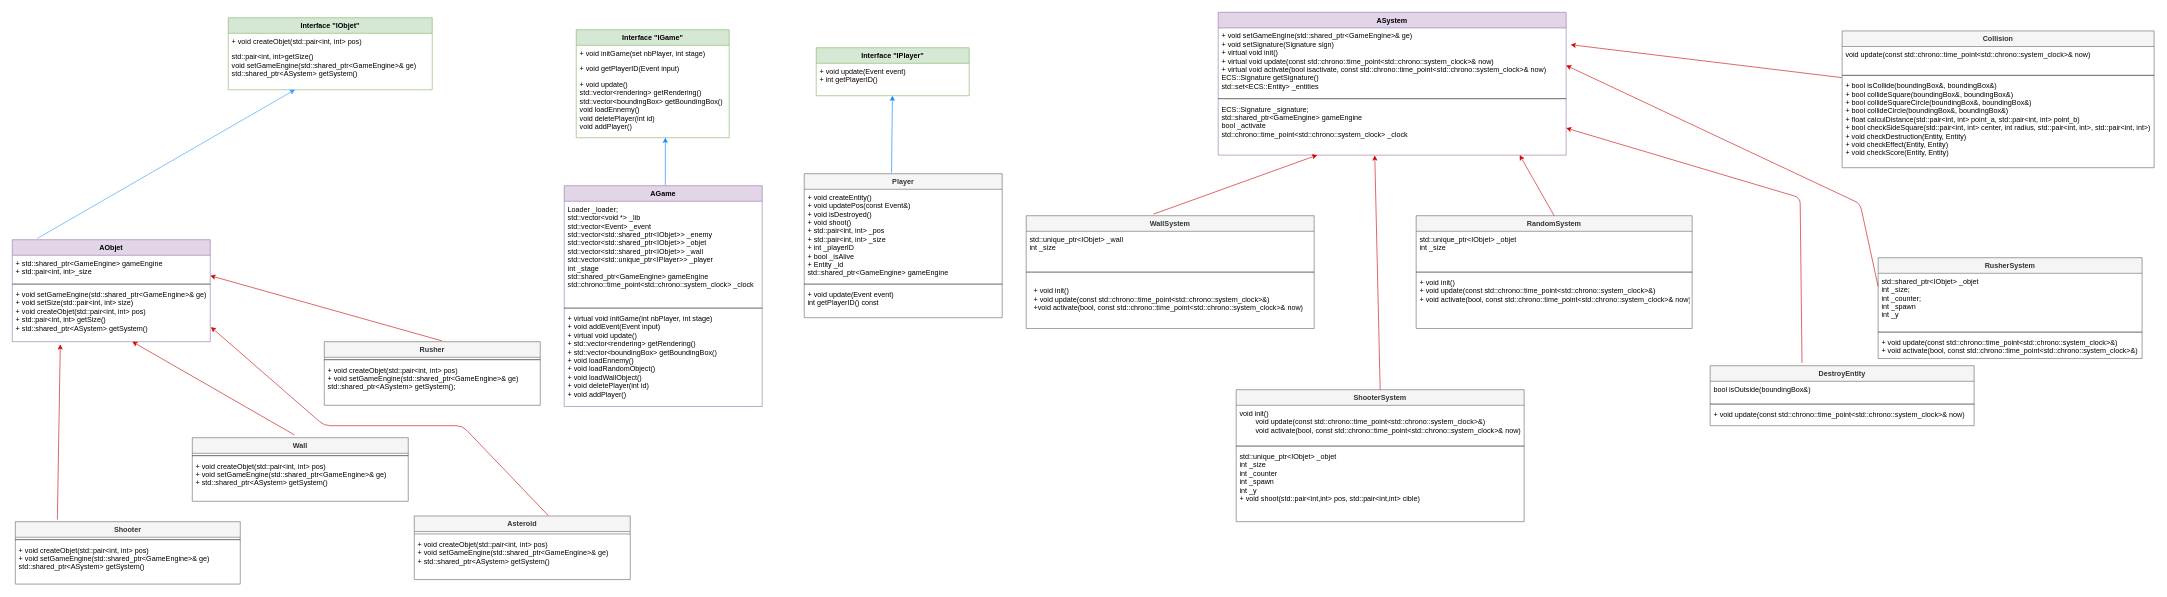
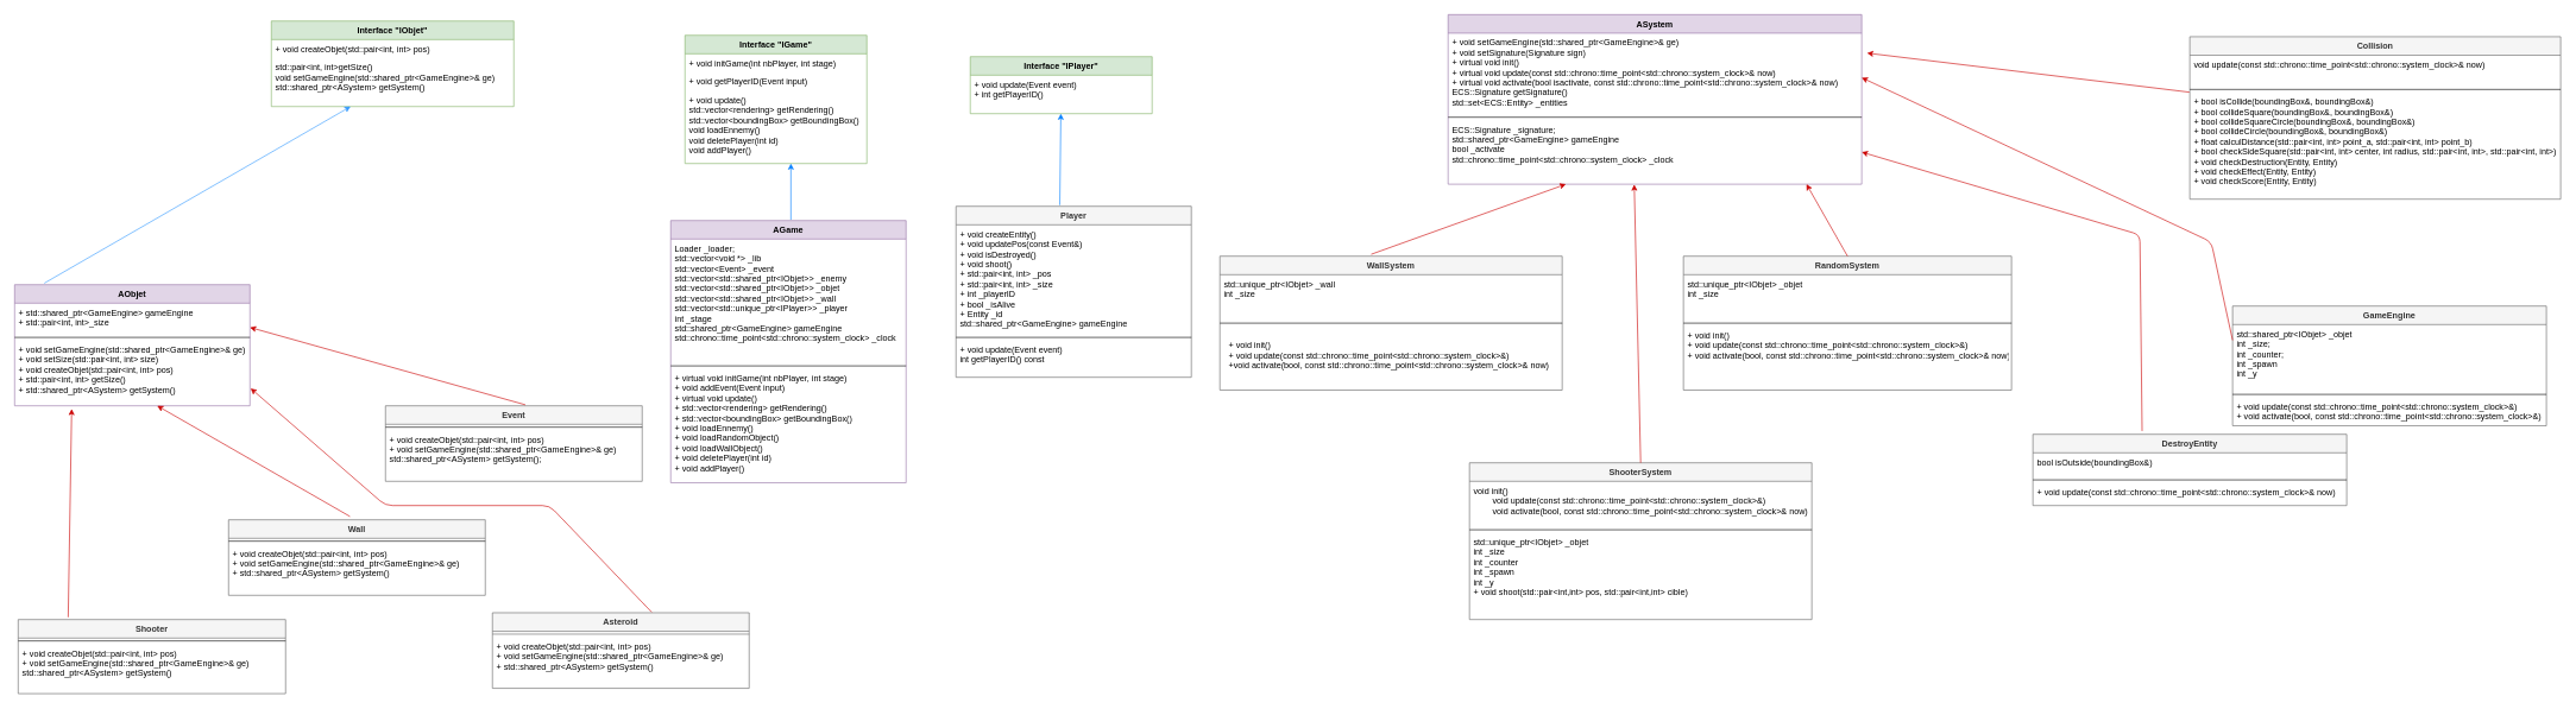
- <mxCell id="3" value="+ void initGame(set nbPlayer, int stage)" style="text;strokeColor=none;fillColor=none;align=left;verticalAlign=top;spacingLeft=4;spacingRight=4;overflow=hidden;rotatable=0;points=[[0,0.5],[1,0.5]];portConstraint=eastwest;" vertex="1" parent="2"><mxGeometry y="26" width="255" height="26" as="geometry" /></mxCell>
+ <mxCell id="3" value="+ void initGame(int nbPlayer, int stage)" style="text;strokeColor=none;fillColor=none;align=left;verticalAlign=top;spacingLeft=4;spacingRight=4;overflow=hidden;rotatable=0;points=[[0,0.5],[1,0.5]];portConstraint=eastwest;" vertex="1" parent="2"><mxGeometry y="26" width="255" height="26" as="geometry" /></mxCell>
- <mxCell id="61" value="RusherSystem" style="swimlane;fontStyle=1;align=center;verticalAlign=top;childLayout=stackLayout;horizontal=1;startSize=26;horizontalStack=0;resizeParent=1;resizeParentMax=0;resizeLast=0;collapsible=1;marginBottom=0;fillColor=#f5f5f5;strokeColor=#666666;fontColor=#333333;" vertex="1" parent="1"><mxGeometry x="3130" y="429" width="440" height="168" as="geometry" /></mxCell>
+ <mxCell id="61" value="GameEngine" style="swimlane;fontStyle=1;align=center;verticalAlign=top;childLayout=stackLayout;horizontal=1;startSize=26;horizontalStack=0;resizeParent=1;resizeParentMax=0;resizeLast=0;collapsible=1;marginBottom=0;fillColor=#f5f5f5;strokeColor=#666666;fontColor=#333333;" vertex="1" parent="1"><mxGeometry x="3130" y="429" width="440" height="168" as="geometry" /></mxCell>
- <mxCell id="22" value="Rusher" style="swimlane;fontStyle=1;align=center;verticalAlign=top;childLayout=stackLayout;horizontal=1;startSize=26;horizontalStack=0;resizeParent=1;resizeParentMax=0;resizeLast=0;collapsible=1;marginBottom=0;fillColor=#f5f5f5;strokeColor=#666666;fontColor=#333333;" vertex="1" parent="1"><mxGeometry x="540" y="569" width="360" height="106" as="geometry" /></mxCell>
+ <mxCell id="22" value="Event" style="swimlane;fontStyle=1;align=center;verticalAlign=top;childLayout=stackLayout;horizontal=1;startSize=26;horizontalStack=0;resizeParent=1;resizeParentMax=0;resizeLast=0;collapsible=1;marginBottom=0;fillColor=#f5f5f5;strokeColor=#666666;fontColor=#333333;" vertex="1" parent="1"><mxGeometry x="540" y="569" width="360" height="106" as="geometry" /></mxCell>
